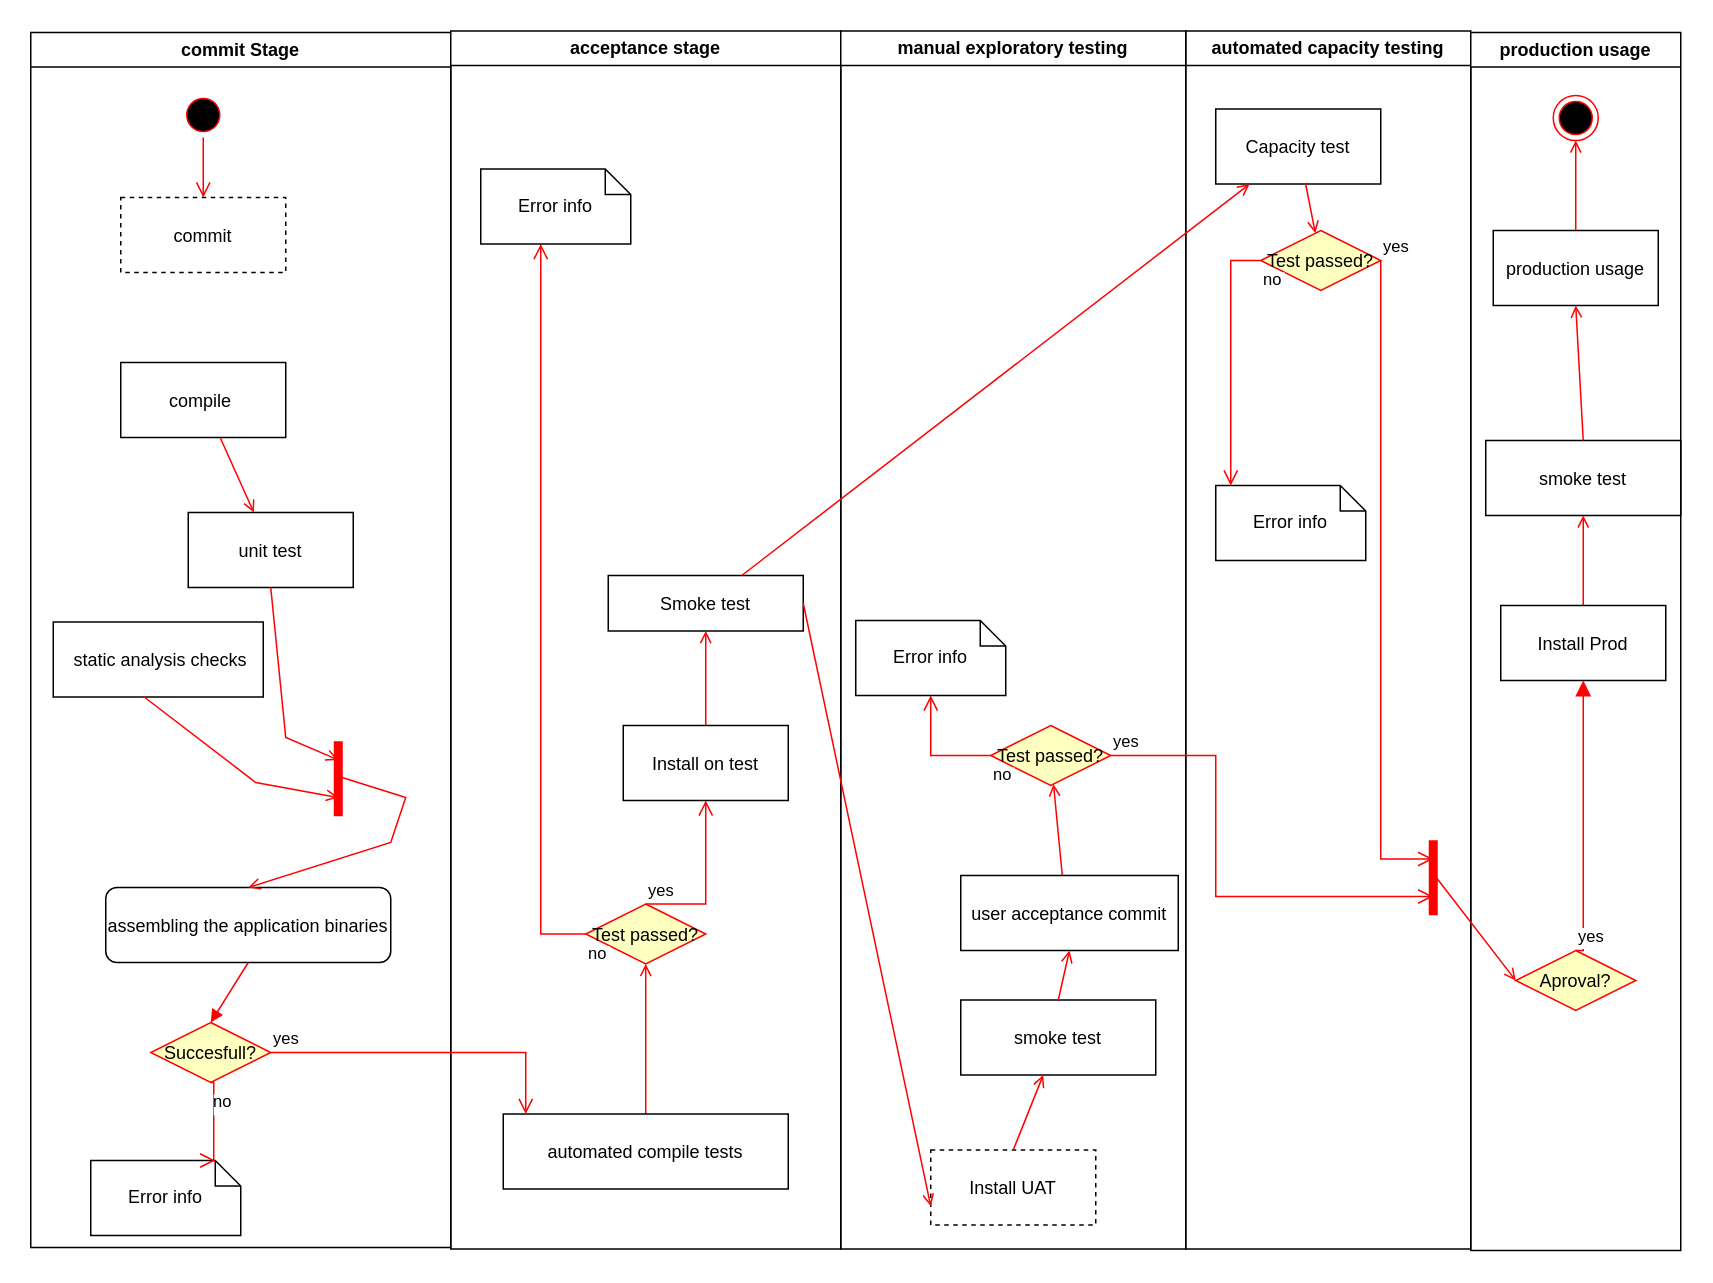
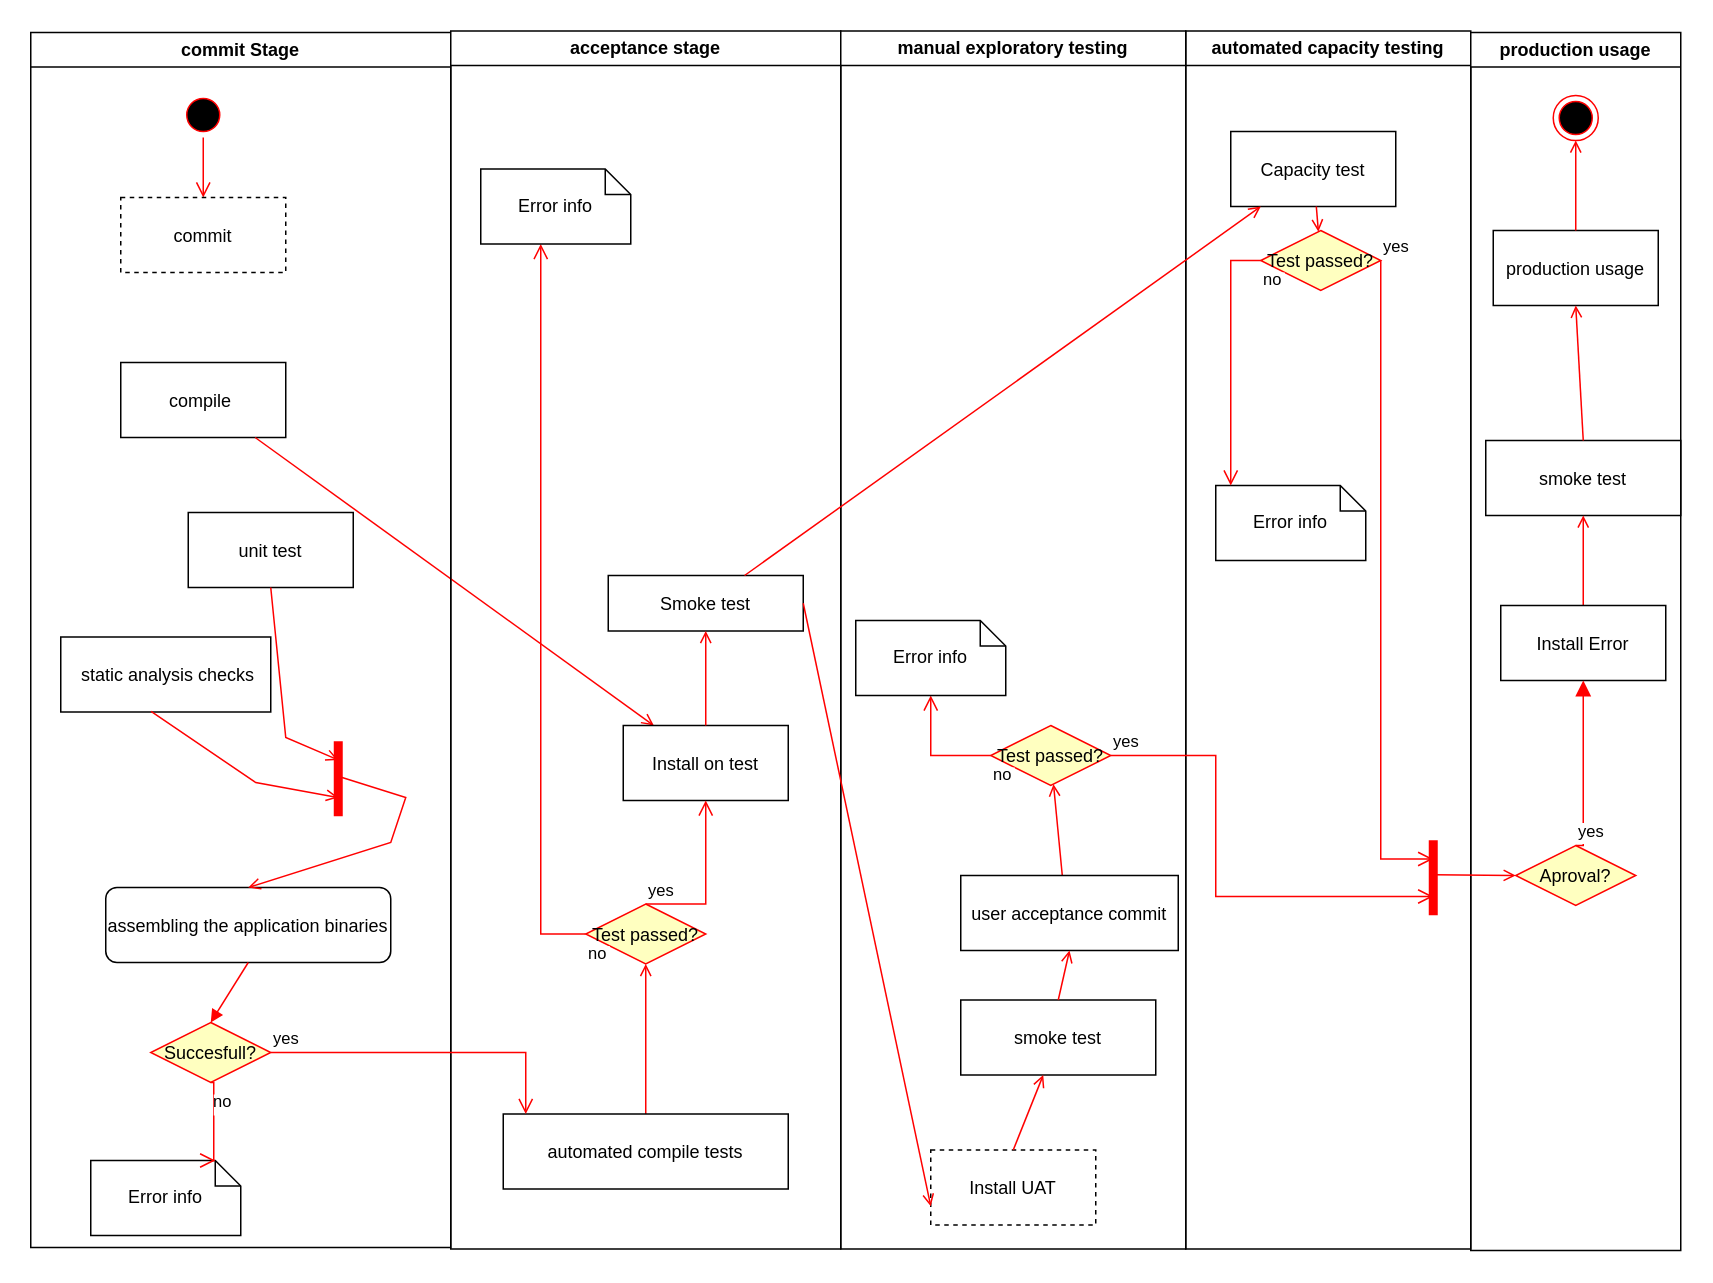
- <mxCell id="30" value="Capacity test" style="" parent="29" vertex="1"><mxGeometry x="20" y="52" width="110" height="50" as="geometry" /></mxCell>
+ <mxCell id="30" value="Capacity test" style="" parent="29" vertex="1"><mxGeometry x="30" y="67" width="110" height="50" as="geometry" /></mxCell>
- <mxCell id="8" value="" style="endArrow=open;strokeColor=#FF0000;endFill=1;rounded=0" parent="2" source="6" target="7" edge="1"><mxGeometry relative="1" as="geometry" /></mxCell>
+ <mxCell id="8" value="" style="endArrow=open;strokeColor=#FF0000;endFill=1;rounded=0;" parent="2" source="6" target="20" edge="1"><mxGeometry relative="1" as="geometry" /></mxCell>
- <mxCell id="53" value="Install Prod" style="" vertex="1" parent="47"><mxGeometry x="20" y="382" width="110" height="50" as="geometry" /></mxCell>
+ <mxCell id="53" value="Install Error" style="" vertex="1" parent="47"><mxGeometry x="20" y="382" width="110" height="50" as="geometry" /></mxCell>
- <mxCell id="9" value=" static analysis checks" style="" vertex="1" parent="2"><mxGeometry x="15" y="393" width="140" height="50" as="geometry" /></mxCell>
+ <mxCell id="9" value=" static analysis checks" style="" vertex="1" parent="2"><mxGeometry x="20" y="403" width="140" height="50" as="geometry" /></mxCell>
- <mxCell id="49" value="Aproval?" style="rhombus;fillColor=#ffffc0;strokeColor=#ff0000;" vertex="1" parent="47"><mxGeometry x="30" y="612" width="80" height="40" as="geometry" /></mxCell>
+ <mxCell id="49" value="Aproval?" style="rhombus;fillColor=#ffffc0;strokeColor=#ff0000;" vertex="1" parent="47"><mxGeometry x="30" y="542" width="80" height="40" as="geometry" /></mxCell>
